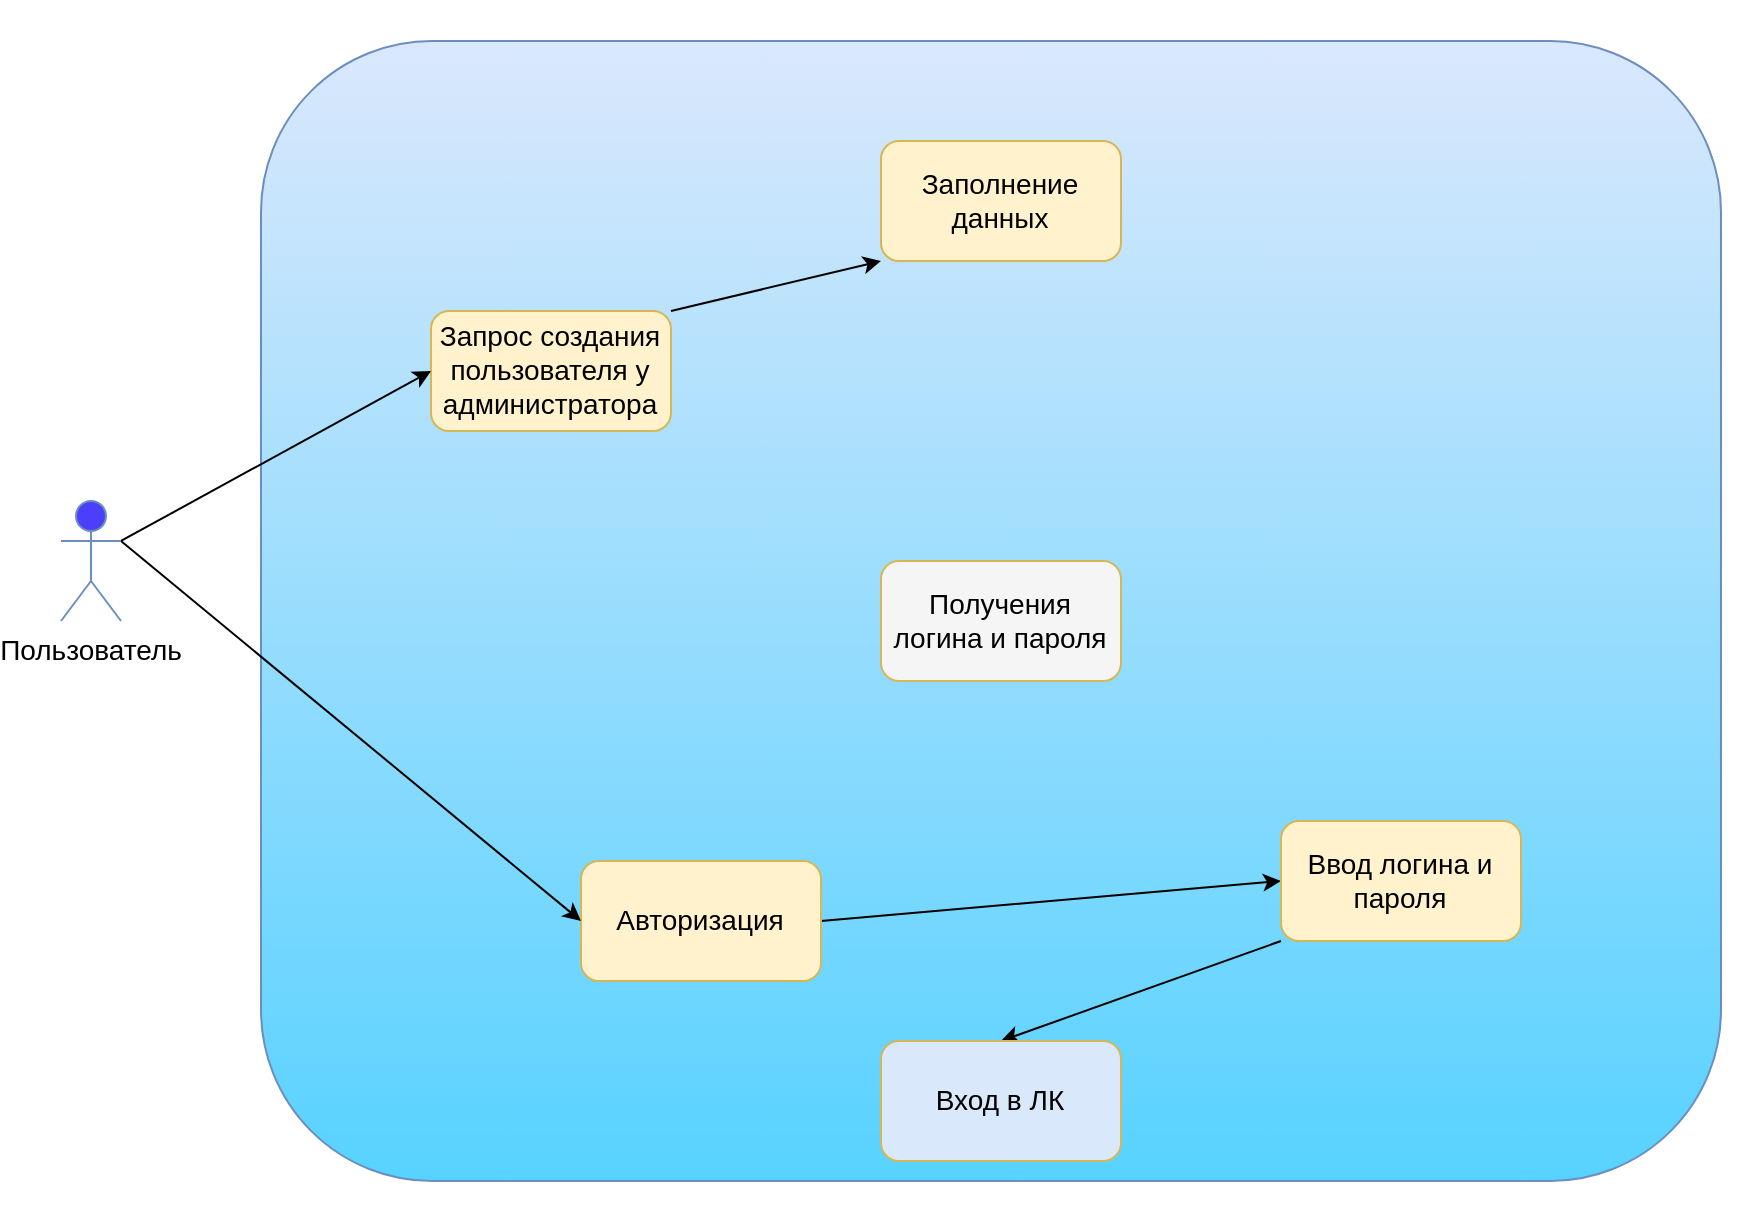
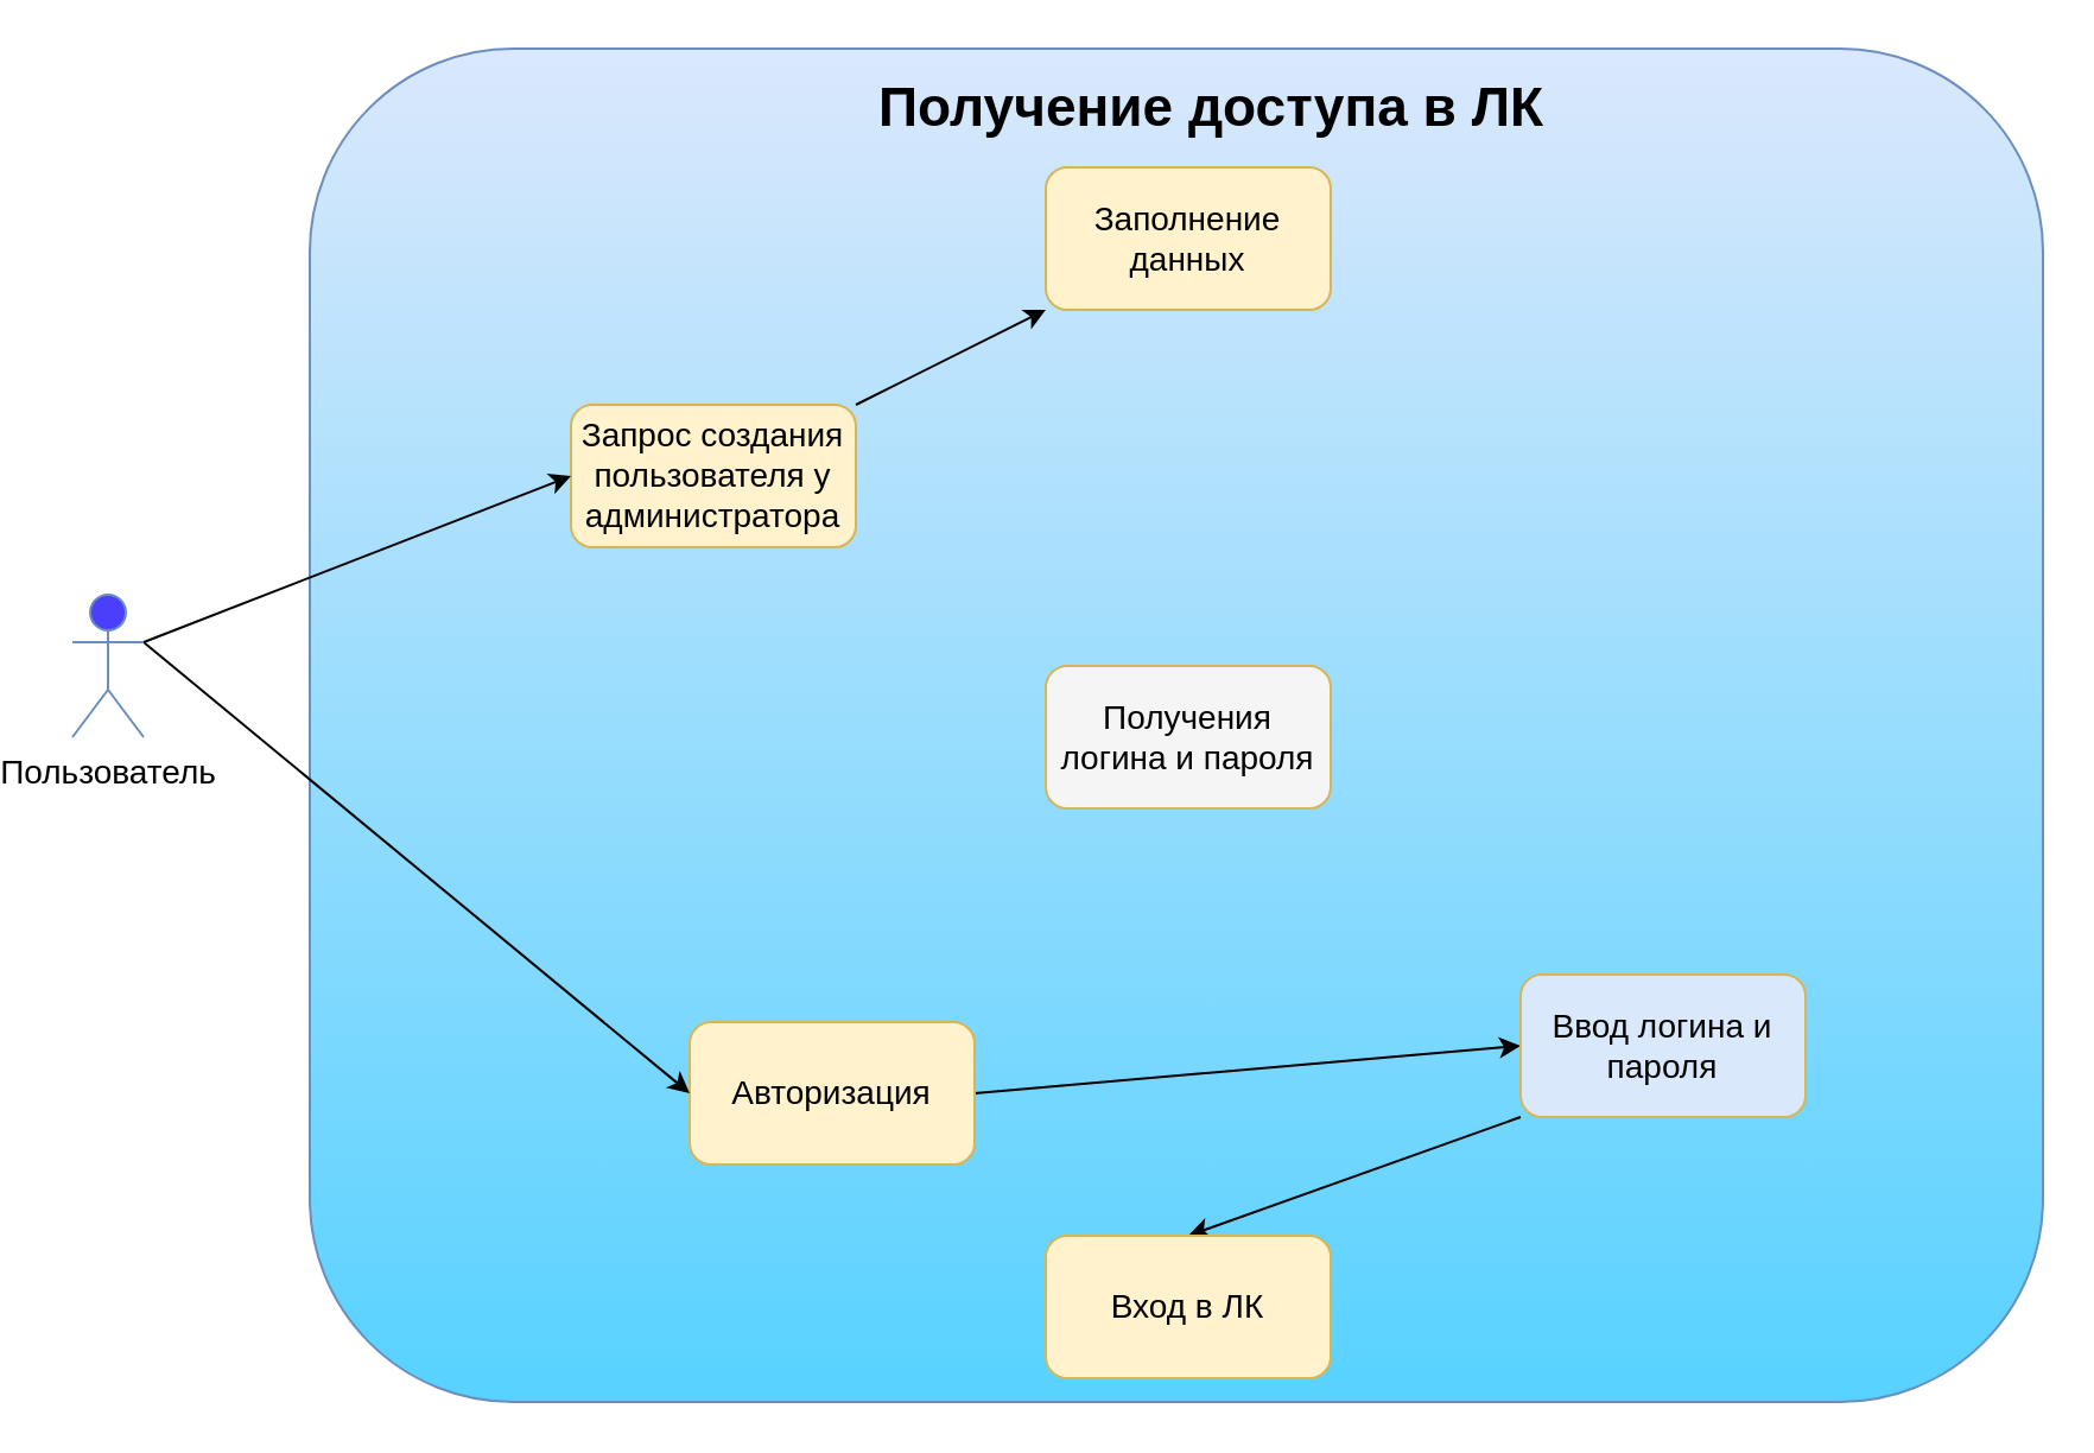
+ <mxCell id="12" value="Получение доступа в ЛК" style="text;html=1;strokeColor=none;fillColor=none;align=center;verticalAlign=middle;whiteSpace=wrap;rounded=0;strokeWidth=1;fontSize=23;fontStyle=1" vertex="1" parent="1"><mxGeometry x="355" y="30" width="290" height="30" as="geometry" /></mxCell>
- <mxCell id="4" value="Запрос создания пользователя у администратора" style="rounded=1;whiteSpace=wrap;html=1;fillColor=#fff2cc;strokeColor=#d6b656;fontSize=14;" vertex="1" parent="1"><mxGeometry x="205" y="155" width="120" height="60" as="geometry" /></mxCell>
+ <mxCell id="4" value="Запрос создания пользователя у администратора" style="rounded=1;whiteSpace=wrap;html=1;fillColor=#fff2cc;strokeColor=#d6b656;fontSize=14;" vertex="1" parent="1"><mxGeometry x="230" y="170" width="120" height="60" as="geometry" /></mxCell>
- <mxCell id="10" value="Ввод логина и пароля" style="rounded=1;whiteSpace=wrap;html=1;fillColor=#fff2cc;strokeColor=#d6b656;fontSize=14;" vertex="1" parent="1"><mxGeometry x="630" y="410" width="120" height="60" as="geometry" /></mxCell>
+ <mxCell id="10" value="Ввод логина и пароля" style="rounded=1;whiteSpace=wrap;html=1;fillColor=#dae8fc;strokeColor=#d6b656;fontSize=14;" vertex="1" parent="1"><mxGeometry x="630" y="410" width="120" height="60" as="geometry" /></mxCell>
- <mxCell id="11" value="Вход в ЛК" style="rounded=1;whiteSpace=wrap;html=1;fillColor=#dae8fc;strokeColor=#d6b656;fontSize=14;" vertex="1" parent="1"><mxGeometry x="430" y="520" width="120" height="60" as="geometry" /></mxCell>
+ <mxCell id="11" value="Вход в ЛК" style="rounded=1;whiteSpace=wrap;html=1;fillColor=#fff2cc;strokeColor=#d6b656;fontSize=14;" vertex="1" parent="1"><mxGeometry x="430" y="520" width="120" height="60" as="geometry" /></mxCell>
